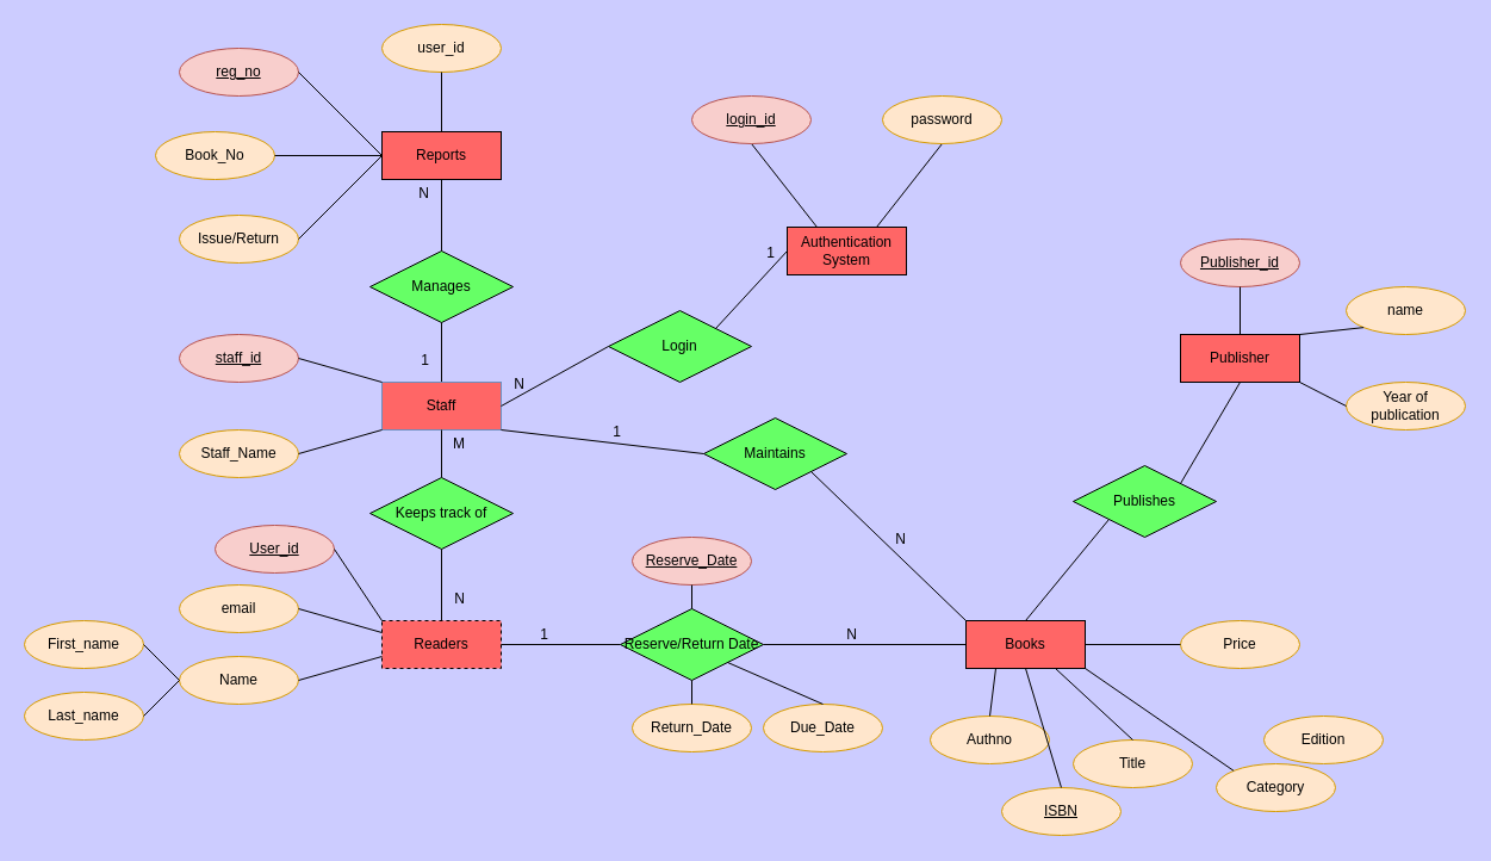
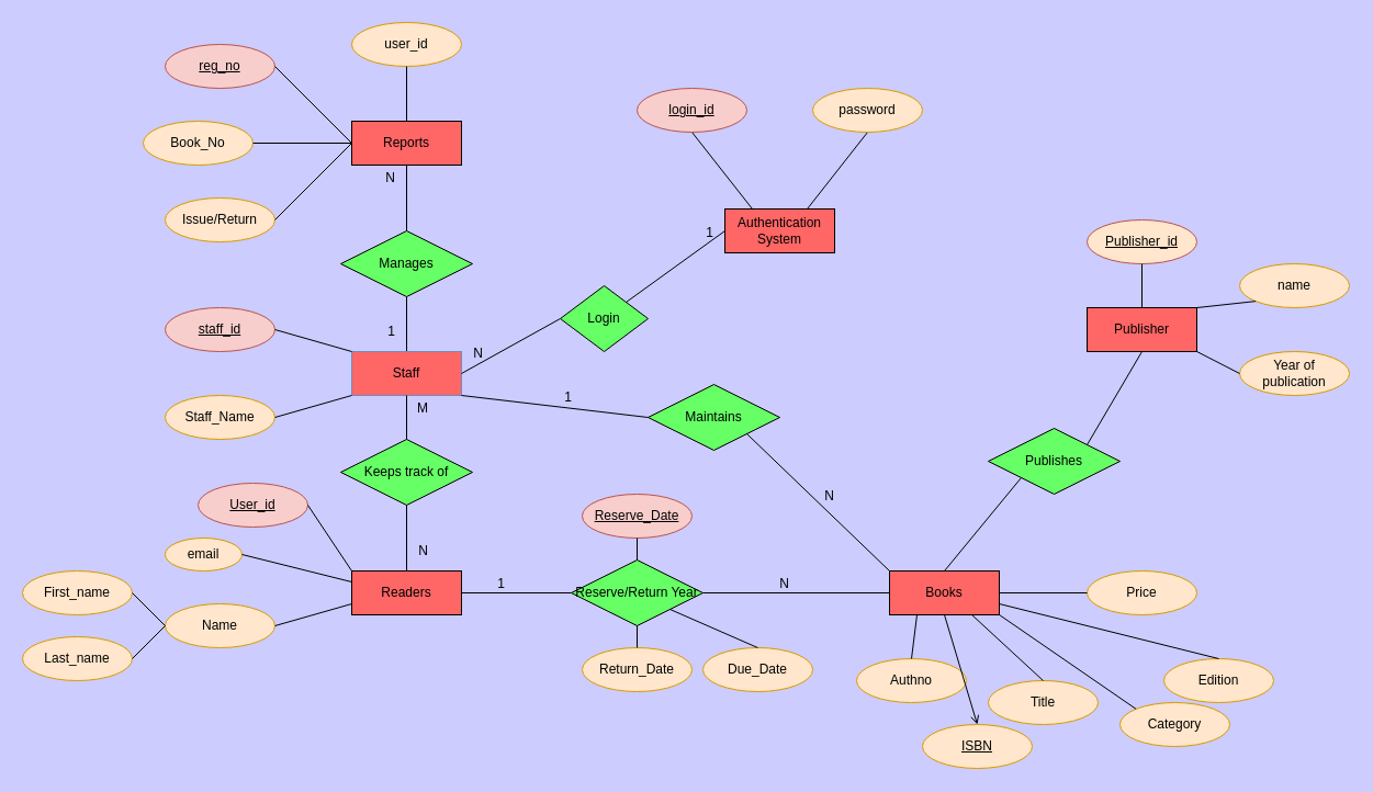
- <mxCell id="68" value="Publisher_id" style="ellipse;whiteSpace=wrap;html=1;align=center;fontStyle=4;fillColor=#f8cecc;strokeColor=#b85450;" vertex="1" parent="1"><mxGeometry x="990" y="200" width="100" height="40" as="geometry" /></mxCell>
+ <mxCell id="68" value="Publisher_id" style="ellipse;whiteSpace=wrap;html=1;align=center;fontStyle=4;fillColor=#ffe6cc;strokeColor=#b85450;" vertex="1" parent="1"><mxGeometry x="990" y="200" width="100" height="40" as="geometry" /></mxCell>
- <mxCell id="23" value="Login" style="shape=rhombus;perimeter=rhombusPerimeter;whiteSpace=wrap;html=1;align=center;fillColor=#66FF66;" vertex="1" parent="1"><mxGeometry x="510" y="260" width="120" height="60" as="geometry" /></mxCell>
+ <mxCell id="23" value="Login" style="shape=rhombus;perimeter=rhombusPerimeter;whiteSpace=wrap;html=1;align=center;fillColor=#66FF66;" vertex="1" parent="1"><mxGeometry x="510" y="260" width="80" height="60" as="geometry" /></mxCell>
- <mxCell id="39" value="email" style="ellipse;whiteSpace=wrap;html=1;align=center;fillColor=#ffe6cc;strokeColor=#d79b00;" vertex="1" parent="1"><mxGeometry x="150" y="490" width="100" height="40" as="geometry" /></mxCell>
+ <mxCell id="39" value="email" style="ellipse;whiteSpace=wrap;html=1;align=center;fillColor=#ffe6cc;strokeColor=#d79b00;" vertex="1" parent="1"><mxGeometry x="150" y="490" width="70" height="30" as="geometry" /></mxCell>
- <mxCell id="33" value="Readers" style="whiteSpace=wrap;html=1;align=center;fillColor=#FF6666;dashed=1;" vertex="1" parent="1"><mxGeometry x="320" y="520" width="100" height="40" as="geometry" /></mxCell>
+ <mxCell id="33" value="Readers" style="whiteSpace=wrap;html=1;align=center;fillColor=#FF6666;" vertex="1" parent="1"><mxGeometry x="320" y="520" width="100" height="40" as="geometry" /></mxCell>
- <mxCell id="50" value="Reserve/Return Date" style="shape=rhombus;perimeter=rhombusPerimeter;whiteSpace=wrap;html=1;align=center;fillColor=#66FF66;" vertex="1" parent="1"><mxGeometry x="520" y="510" width="120" height="60" as="geometry" /></mxCell>
+ <mxCell id="50" value="Reserve/Return Year" style="shape=rhombus;perimeter=rhombusPerimeter;whiteSpace=wrap;html=1;align=center;fillColor=#66FF66;" vertex="1" parent="1"><mxGeometry x="520" y="510" width="120" height="60" as="geometry" /></mxCell>
+ <mxCell id="77" value="" style="endArrow=none;html=1;rounded=0;exitX=1;exitY=0.75;exitDx=0;exitDy=0;entryX=0.5;entryY=0;entryDx=0;entryDy=0;" edge="1" parent="1" source="57" target="72"><mxGeometry relative="1" as="geometry"><mxPoint x="920" y="550" as="sourcePoint" /><mxPoint x="1110" y="590" as="targetPoint" /></mxGeometry></mxCell>
- <mxCell id="80" value="" style="endArrow=none;html=1;rounded=0;exitX=0.5;exitY=1;exitDx=0;exitDy=0;entryX=0.5;entryY=0;entryDx=0;entryDy=0;" edge="1" parent="1" source="57" target="75"><mxGeometry relative="1" as="geometry"><mxPoint x="895" y="570" as="sourcePoint" /><mxPoint x="960" y="630" as="targetPoint" /></mxGeometry></mxCell>
+ <mxCell id="80" value="" style="endArrow=open;html=1;rounded=0;exitX=0.5;exitY=1;exitDx=0;exitDy=0;entryX=0.5;entryY=0;entryDx=0;entryDy=0;" edge="1" parent="1" source="57" target="75"><mxGeometry relative="1" as="geometry"><mxPoint x="895" y="570" as="sourcePoint" /><mxPoint x="960" y="630" as="targetPoint" /></mxGeometry></mxCell>
